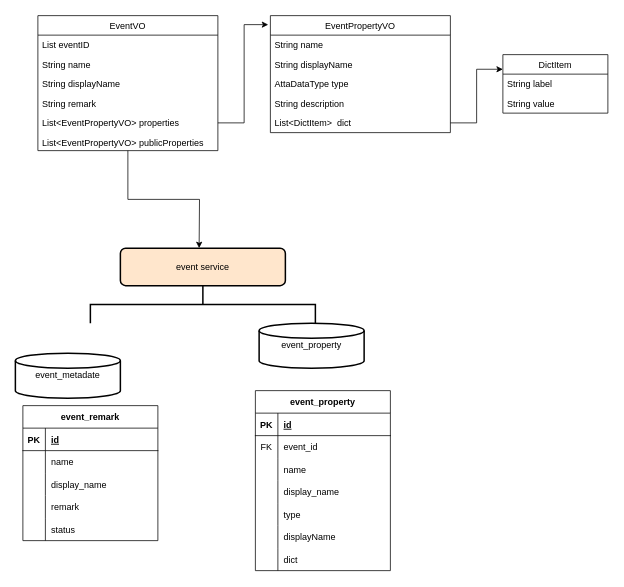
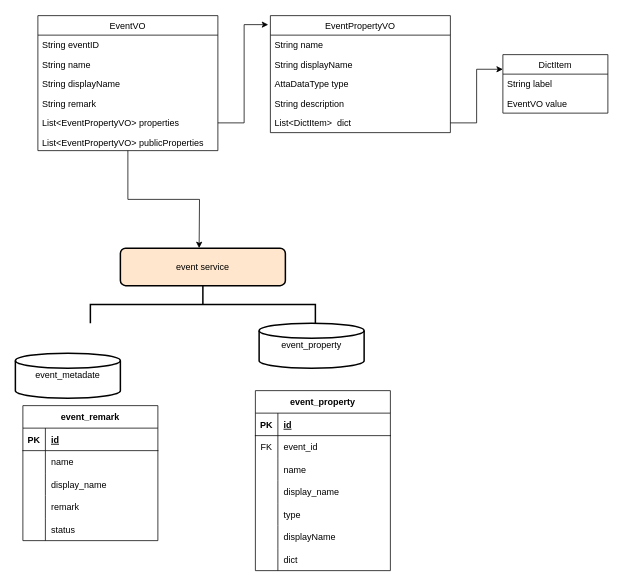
- <mxCell id="4" value="List eventID" style="text;strokeColor=none;fillColor=none;align=left;verticalAlign=top;spacingLeft=4;spacingRight=4;overflow=hidden;rotatable=0;points=[[0,0.5],[1,0.5]];portConstraint=eastwest;" vertex="1" parent="3"><mxGeometry y="26" width="240" height="26" as="geometry" /></mxCell>
+ <mxCell id="4" value="String eventID" style="text;strokeColor=none;fillColor=none;align=left;verticalAlign=top;spacingLeft=4;spacingRight=4;overflow=hidden;rotatable=0;points=[[0,0.5],[1,0.5]];portConstraint=eastwest;" vertex="1" parent="3"><mxGeometry y="26" width="240" height="26" as="geometry" /></mxCell>
- <mxCell id="20" value="String value" style="text;strokeColor=none;fillColor=none;align=left;verticalAlign=top;spacingLeft=4;spacingRight=4;overflow=hidden;rotatable=0;points=[[0,0.5],[1,0.5]];portConstraint=eastwest;" vertex="1" parent="18"><mxGeometry y="52" width="140" height="26" as="geometry" /></mxCell>
+ <mxCell id="20" value="EventVO value" style="text;strokeColor=none;fillColor=none;align=left;verticalAlign=top;spacingLeft=4;spacingRight=4;overflow=hidden;rotatable=0;points=[[0,0.5],[1,0.5]];portConstraint=eastwest;" vertex="1" parent="18"><mxGeometry y="52" width="140" height="26" as="geometry" /></mxCell>
